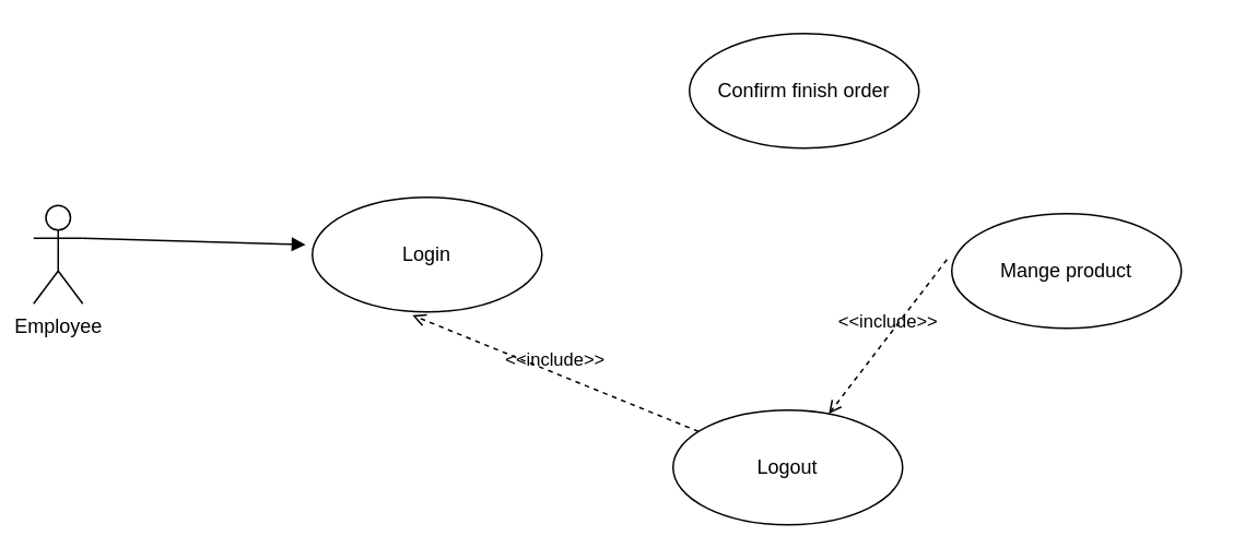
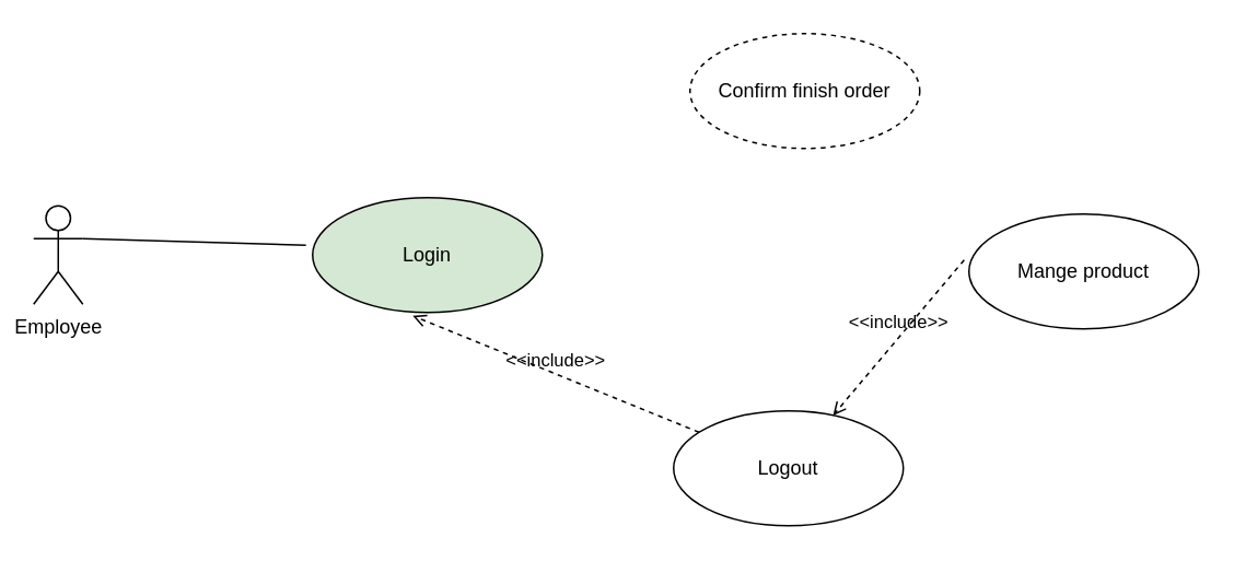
- <mxCell id="5" value="Confirm finish order" style="ellipse;whiteSpace=wrap;html=1;" vertex="1" parent="1"><mxGeometry x="420" y="20" width="140" height="70" as="geometry" /></mxCell>
+ <mxCell id="5" value="Confirm finish order" style="ellipse;whiteSpace=wrap;html=1;dashed=1;" vertex="1" parent="1"><mxGeometry x="420" y="20" width="140" height="70" as="geometry" /></mxCell>
- <mxCell id="7" value="" style="edgeStyle=none;html=1;endArrow=block;verticalAlign=bottom;rounded=0;exitX=1;exitY=0.333;exitDx=0;exitDy=0;exitPerimeter=0;entryX=-0.029;entryY=0.414;entryDx=0;entryDy=0;entryPerimeter=0;" edge="1" parent="1" source="2" target="3"><mxGeometry width="160" relative="1" as="geometry"><mxPoint x="50" y="160" as="sourcePoint" /><mxPoint x="210" y="160" as="targetPoint" /></mxGeometry></mxCell>
+ <mxCell id="7" value="" style="edgeStyle=none;html=1;endArrow=none;verticalAlign=bottom;rounded=0;exitX=1;exitY=0.333;exitDx=0;exitDy=0;exitPerimeter=0;entryX=-0.029;entryY=0.414;entryDx=0;entryDy=0;entryPerimeter=0;" edge="1" parent="1" source="2" target="3"><mxGeometry width="160" relative="1" as="geometry"><mxPoint x="50" y="160" as="sourcePoint" /><mxPoint x="210" y="160" as="targetPoint" /></mxGeometry></mxCell>
- <mxCell id="3" value="Login" style="ellipse;whiteSpace=wrap;html=1;" vertex="1" parent="1"><mxGeometry x="190" y="120" width="140" height="70" as="geometry" /></mxCell>
+ <mxCell id="3" value="Login" style="ellipse;whiteSpace=wrap;html=1;fillColor=#d5e8d4;" vertex="1" parent="1"><mxGeometry x="190" y="120" width="140" height="70" as="geometry" /></mxCell>
- <mxCell id="6" value="Mange product" style="ellipse;whiteSpace=wrap;html=1;" vertex="1" parent="1"><mxGeometry x="580" y="130" width="140" height="70" as="geometry" /></mxCell>
+ <mxCell id="6" value="Mange product" style="ellipse;whiteSpace=wrap;html=1;" vertex="1" parent="1"><mxGeometry x="590" y="130" width="140" height="70" as="geometry" /></mxCell>
